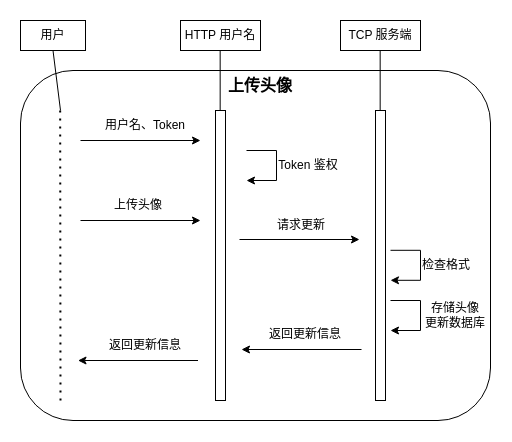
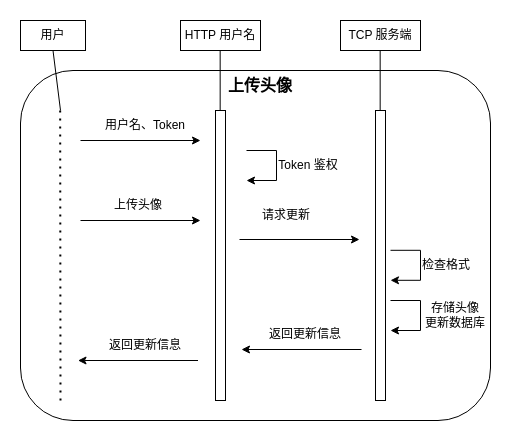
- <mxCell id="6" value="请求更新" style="text;html=1;strokeColor=none;fillColor=none;align=center;verticalAlign=middle;whiteSpace=wrap;rounded=0;dashed=1;" parent="1" vertex="1"><mxGeometry x="271" y="210" width="60" height="30" as="geometry" /></mxCell>
+ <mxCell id="6" value="请求更新" style="text;html=1;strokeColor=none;fillColor=none;align=center;verticalAlign=middle;whiteSpace=wrap;rounded=0;dashed=1;" parent="1" vertex="1"><mxGeometry x="256" y="200" width="60" height="30" as="geometry" /></mxCell>
